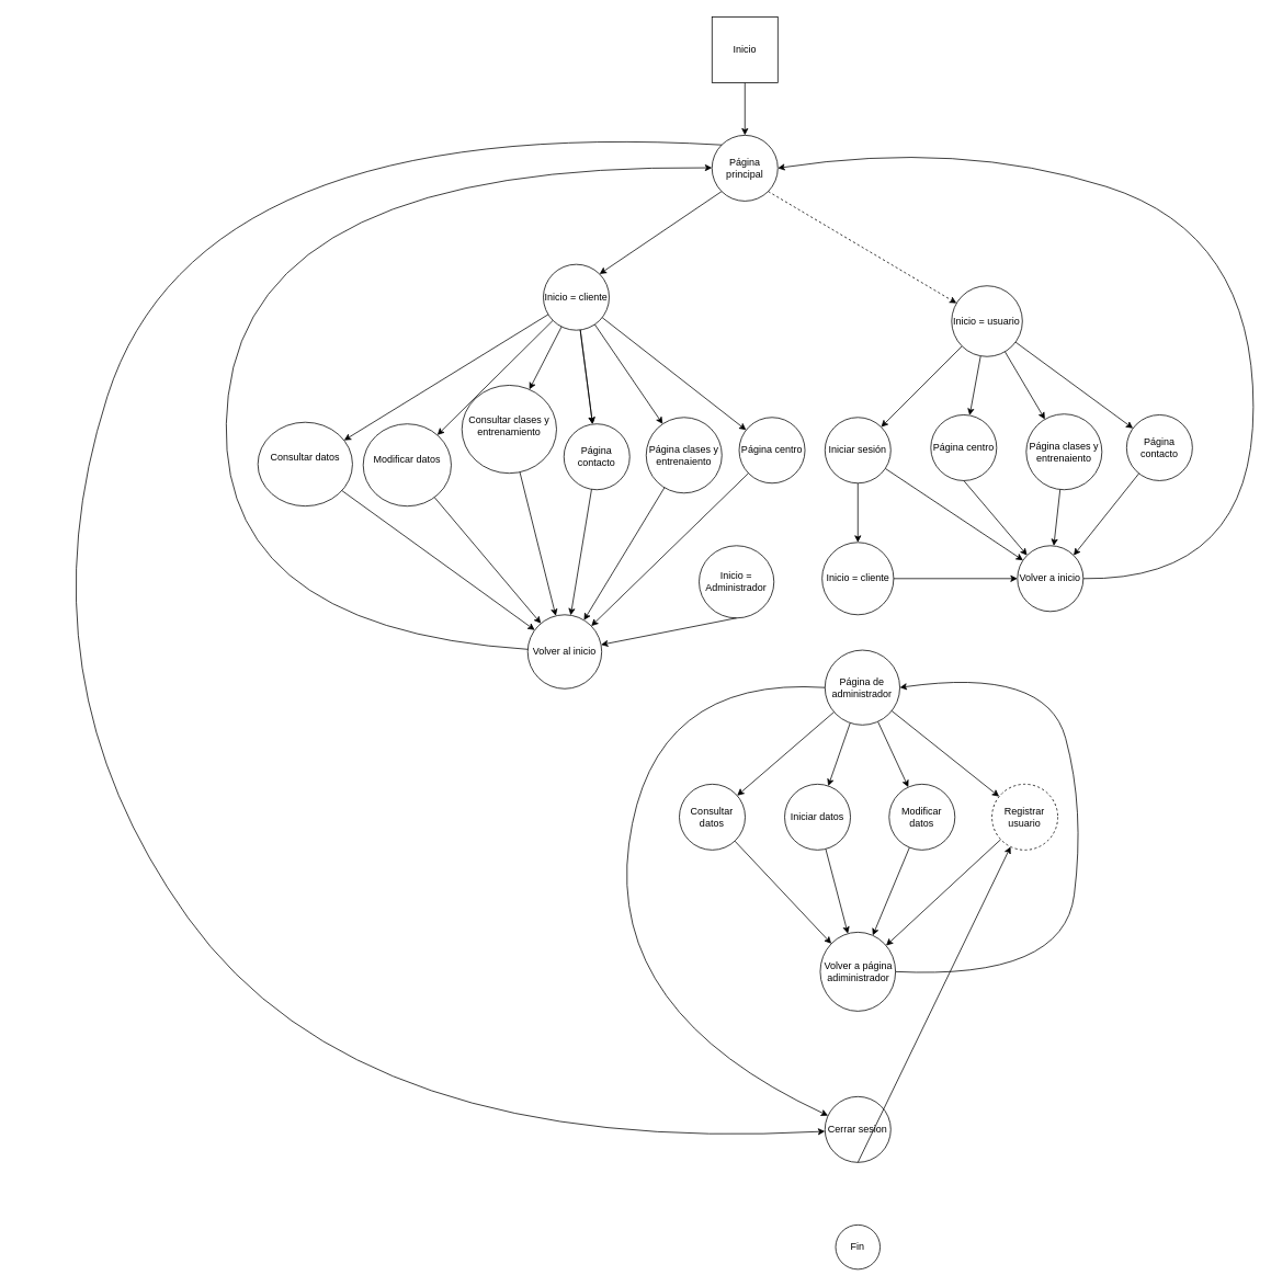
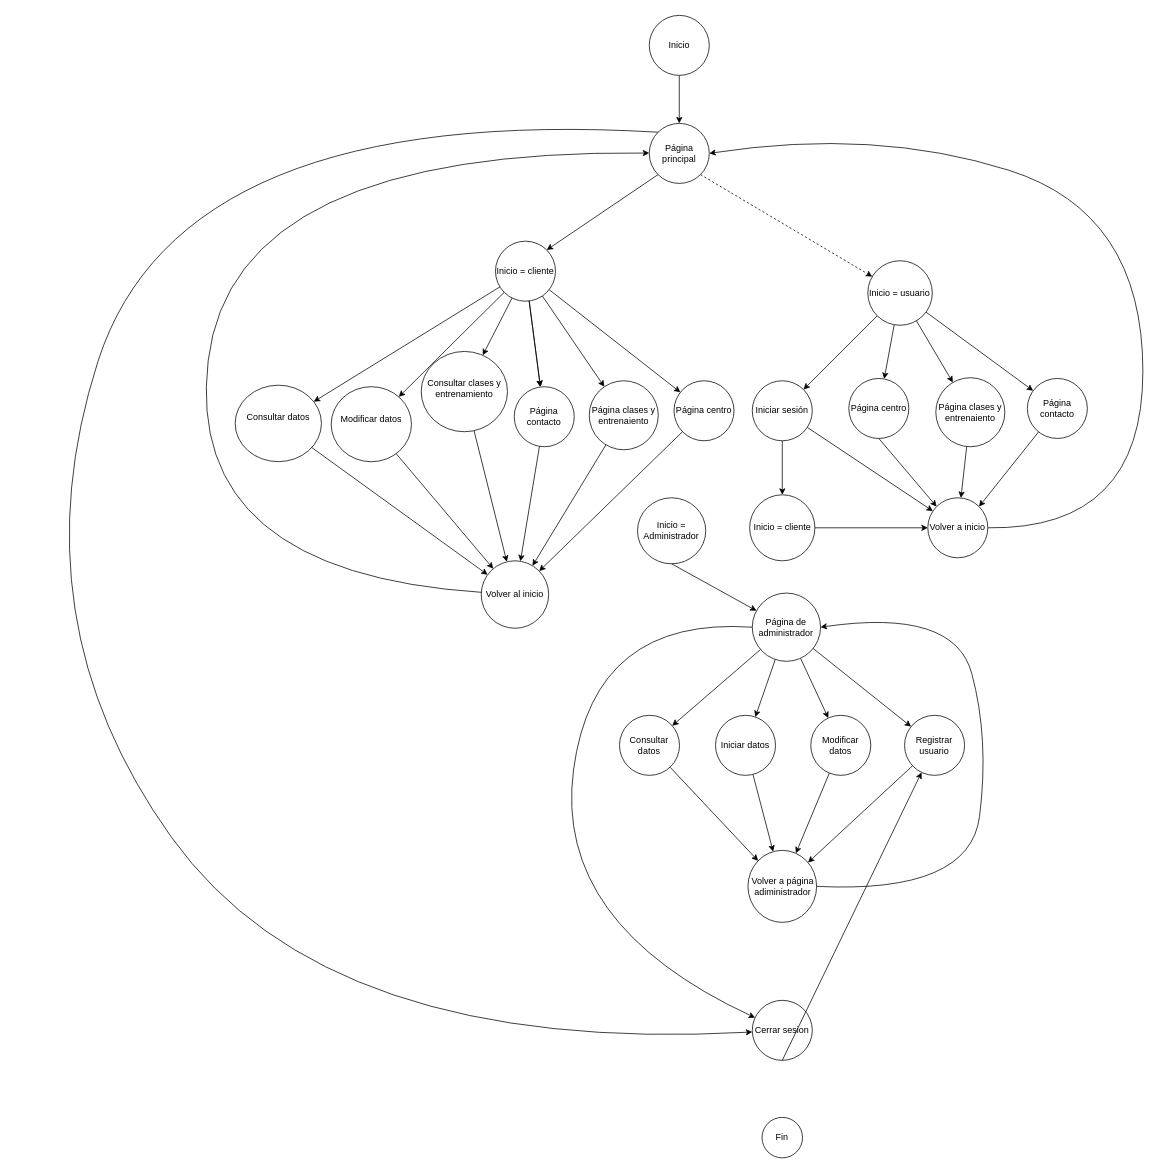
- <mxCell id="63" value="Inicio" style="whiteSpace=wrap;html=1;aspect=fixed;rounded=0;" parent="1" vertex="1"><mxGeometry x="865" y="20" width="80" height="80" as="geometry" /></mxCell>
+ <mxCell id="63" value="Inicio" style="ellipse;whiteSpace=wrap;html=1;aspect=fixed;" parent="1" vertex="1"><mxGeometry x="865" y="20" width="80" height="80" as="geometry" /></mxCell>
- <mxCell id="23" value="" style="endArrow=classic;html=1;exitX=0.5;exitY=1;exitDx=0;exitDy=0;" parent="1" source="12" target="54" edge="1"><mxGeometry width="50" height="50" relative="1" as="geometry"><mxPoint x="823.82" y="716.08" as="sourcePoint" /><mxPoint x="873.82" y="666.08" as="targetPoint" /></mxGeometry></mxCell>
+ <mxCell id="23" value="" style="endArrow=classic;html=1;exitX=0.5;exitY=1;exitDx=0;exitDy=0;" parent="1" source="12" target="22" edge="1"><mxGeometry width="50" height="50" relative="1" as="geometry"><mxPoint x="823.82" y="716.08" as="sourcePoint" /><mxPoint x="873.82" y="666.08" as="targetPoint" /></mxGeometry></mxCell>
- <mxCell id="28" value="Registrar usuario" style="ellipse;whiteSpace=wrap;html=1;dashed=1;" parent="1" vertex="1"><mxGeometry x="1205.32" y="953.08" width="80" height="80" as="geometry" /></mxCell>
+ <mxCell id="28" value="Registrar usuario" style="ellipse;whiteSpace=wrap;html=1;" parent="1" vertex="1"><mxGeometry x="1205.32" y="953.08" width="80" height="80" as="geometry" /></mxCell>
